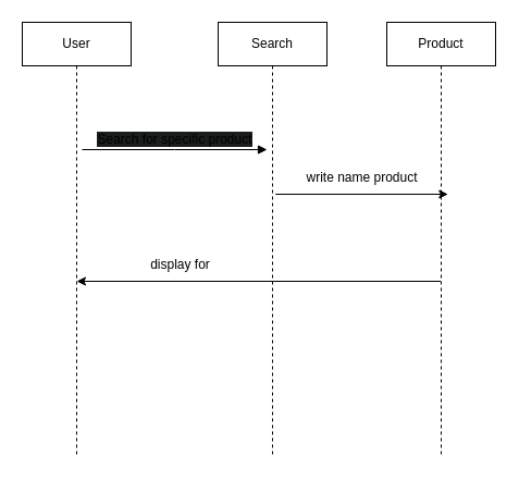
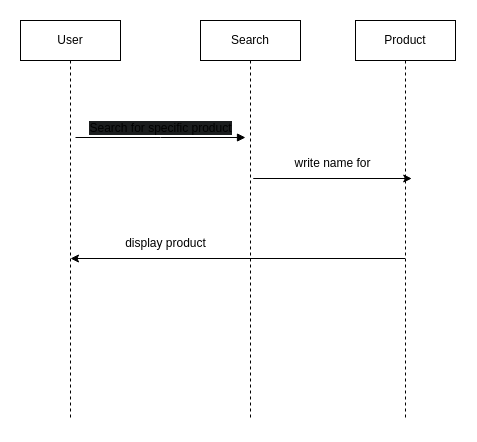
- <mxCell id="7" value="write name product" style="text;html=1;align=center;verticalAlign=middle;resizable=0;points=[];autosize=1;strokeColor=none;fillColor=none;" vertex="1" parent="1"><mxGeometry x="272" y="148" width="120" height="30" as="geometry" /></mxCell>
+ <mxCell id="7" value="write name for" style="text;html=1;align=center;verticalAlign=middle;resizable=0;points=[];autosize=1;strokeColor=none;fillColor=none;" vertex="1" parent="1"><mxGeometry x="272" y="148" width="120" height="30" as="geometry" /></mxCell>
- <mxCell id="9" value="display for" style="text;html=1;align=center;verticalAlign=middle;resizable=0;points=[];autosize=1;strokeColor=none;fillColor=none;" vertex="1" parent="1"><mxGeometry x="115" y="228" width="100" height="30" as="geometry" /></mxCell>
+ <mxCell id="9" value="display product" style="text;html=1;align=center;verticalAlign=middle;resizable=0;points=[];autosize=1;strokeColor=none;fillColor=none;" vertex="1" parent="1"><mxGeometry x="115" y="228" width="100" height="30" as="geometry" /></mxCell>
